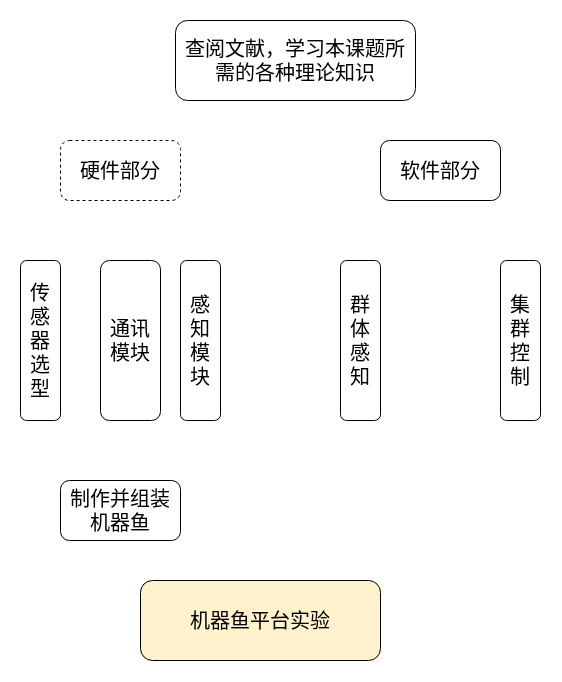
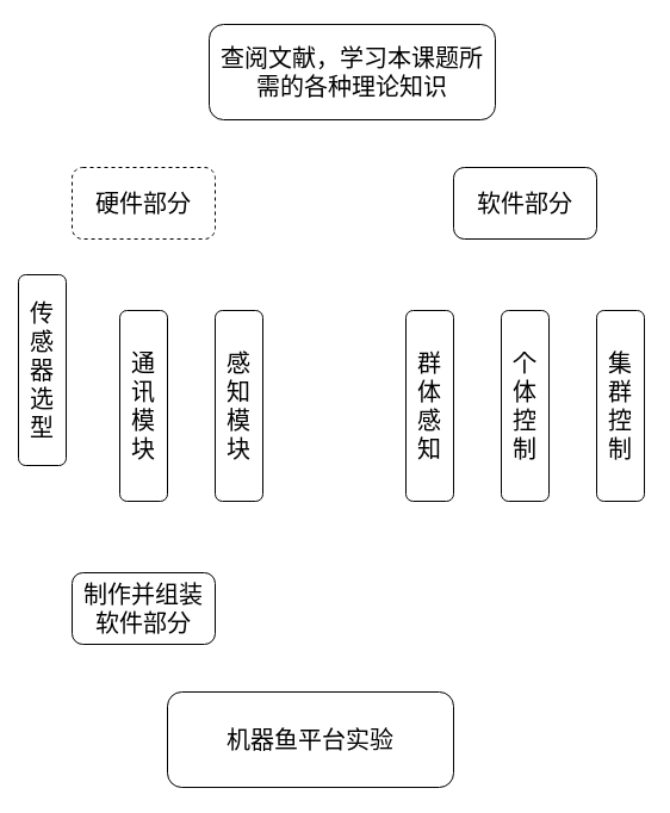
- <mxCell id="5" value="传感器选型" style="rounded=1;whiteSpace=wrap;html=1;fontSize=20;verticalAlign=middle;horizontal=1;labelPosition=center;verticalLabelPosition=middle;align=center;" vertex="1" parent="1"><mxGeometry x="20" y="260" width="40" height="160" as="geometry" /></mxCell>
+ <mxCell id="5" value="传感器选型" style="rounded=1;whiteSpace=wrap;html=1;fontSize=20;verticalAlign=middle;horizontal=1;labelPosition=center;verticalLabelPosition=middle;align=center;" vertex="1" parent="1"><mxGeometry x="15" y="230" width="40" height="160" as="geometry" /></mxCell>
- <mxCell id="7" value="通讯模块" style="rounded=1;whiteSpace=wrap;html=1;fontSize=20;verticalAlign=middle;horizontal=1;labelPosition=center;verticalLabelPosition=middle;align=center;" vertex="1" parent="1"><mxGeometry x="100" y="260" width="60" height="160" as="geometry" /></mxCell>
+ <mxCell id="7" value="通讯模块" style="rounded=1;whiteSpace=wrap;html=1;fontSize=20;verticalAlign=middle;horizontal=1;labelPosition=center;verticalLabelPosition=middle;align=center;" vertex="1" parent="1"><mxGeometry x="100" y="260" width="40" height="160" as="geometry" /></mxCell>
+ <mxCell id="10" value="个体控制" style="rounded=1;whiteSpace=wrap;html=1;fontSize=20;verticalAlign=middle;horizontal=1;labelPosition=center;verticalLabelPosition=middle;align=center;" vertex="1" parent="1"><mxGeometry x="420" y="260" width="40" height="160" as="geometry" /></mxCell>
- <mxCell id="11" value="制作并组装&lt;br&gt;机器鱼" style="rounded=1;whiteSpace=wrap;html=1;fontSize=20;" vertex="1" parent="1"><mxGeometry x="60" y="480" width="120" height="60" as="geometry" /></mxCell>
+ <mxCell id="11" value="制作并组装&lt;br&gt;软件部分" style="rounded=1;whiteSpace=wrap;html=1;fontSize=20;" vertex="1" parent="1"><mxGeometry x="60" y="480" width="120" height="60" as="geometry" /></mxCell>
- <mxCell id="12" value="机器鱼平台实验" style="rounded=1;whiteSpace=wrap;html=1;fontSize=20;fillColor=#fff2cc;" vertex="1" parent="1"><mxGeometry x="140" y="580" width="240" height="80" as="geometry" /></mxCell>
+ <mxCell id="12" value="机器鱼平台实验" style="rounded=1;whiteSpace=wrap;html=1;fontSize=20;" vertex="1" parent="1"><mxGeometry x="140" y="580" width="240" height="80" as="geometry" /></mxCell>
